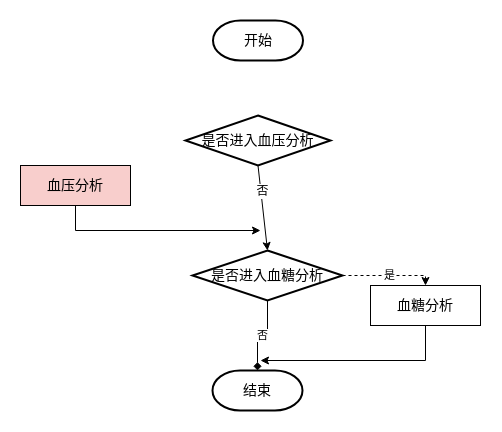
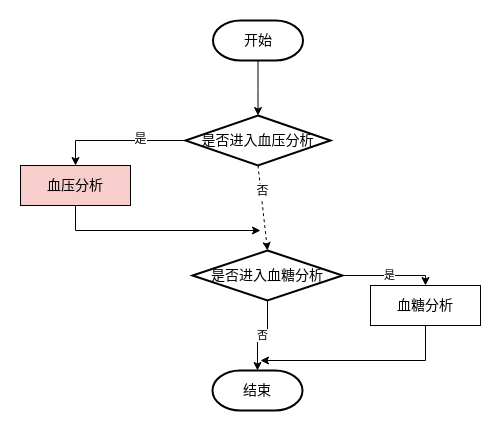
+ <mxCell id="2" style="edgeStyle=elbowEdgeStyle;rounded=0;orthogonalLoop=1;jettySize=auto;elbow=vertical;html=1;exitX=0.5;exitY=1;exitDx=0;exitDy=0;exitPerimeter=0;entryX=0.5;entryY=0;entryDx=0;entryDy=0;entryPerimeter=0;" edge="1" parent="1" source="3" target="9"><mxGeometry relative="1" as="geometry" /></mxCell>
+ <mxCell id="5" style="edgeStyle=elbowEdgeStyle;rounded=0;orthogonalLoop=1;jettySize=auto;elbow=vertical;html=1;exitX=0;exitY=0.5;exitDx=0;exitDy=0;exitPerimeter=0;entryX=0.5;entryY=0;entryDx=0;entryDy=0;" edge="1" parent="1" source="9" target="14"><mxGeometry relative="1" as="geometry"><Array as="points"><mxPoint x="130" y="140" /></Array></mxGeometry></mxCell>
+ <mxCell id="6" value="是" style="text;html=1;resizable=0;points=[];align=center;verticalAlign=middle;labelBackgroundColor=#ffffff;" vertex="1" connectable="0" parent="5"><mxGeometry x="-0.323" y="-2" relative="1" as="geometry"><mxPoint as="offset" /></mxGeometry></mxCell>
- <mxCell id="7" style="edgeStyle=none;rounded=0;orthogonalLoop=1;jettySize=auto;html=1;exitX=0.5;exitY=1;exitDx=0;exitDy=0;exitPerimeter=0;entryX=0.5;entryY=0;entryDx=0;entryDy=0;entryPerimeter=0;" edge="1" parent="1" source="9" target="12"><mxGeometry relative="1" as="geometry" /></mxCell>
+ <mxCell id="7" style="edgeStyle=none;rounded=0;orthogonalLoop=1;jettySize=auto;html=1;exitX=0.5;exitY=1;exitDx=0;exitDy=0;exitPerimeter=0;entryX=0.5;entryY=0;entryDx=0;entryDy=0;entryPerimeter=0;dashed=1;" edge="1" parent="1" source="9" target="12"><mxGeometry relative="1" as="geometry" /></mxCell>
- <mxCell id="11" value="是" style="edgeStyle=elbowEdgeStyle;rounded=0;orthogonalLoop=1;jettySize=auto;elbow=vertical;html=1;exitX=1;exitY=0.5;exitDx=0;exitDy=0;exitPerimeter=0;entryX=0.5;entryY=0;entryDx=0;entryDy=0;dashed=1;" edge="1" parent="1" source="12" target="16"><mxGeometry relative="1" as="geometry"><Array as="points"><mxPoint x="370" y="275" /></Array></mxGeometry></mxCell>
+ <mxCell id="11" value="是" style="edgeStyle=elbowEdgeStyle;rounded=0;orthogonalLoop=1;jettySize=auto;elbow=vertical;html=1;exitX=1;exitY=0.5;exitDx=0;exitDy=0;exitPerimeter=0;entryX=0.5;entryY=0;entryDx=0;entryDy=0;" edge="1" parent="1" source="12" target="16"><mxGeometry relative="1" as="geometry"><Array as="points"><mxPoint x="370" y="275" /></Array></mxGeometry></mxCell>
- <mxCell id="10" value="否" style="edgeStyle=elbowEdgeStyle;rounded=0;orthogonalLoop=1;jettySize=auto;elbow=vertical;html=1;exitX=0.5;exitY=1;exitDx=0;exitDy=0;exitPerimeter=0;entryX=0.5;entryY=0;entryDx=0;entryDy=0;entryPerimeter=0;endArrow=diamond;" edge="1" parent="1" source="12" target="4"><mxGeometry relative="1" as="geometry" /></mxCell>
+ <mxCell id="10" value="否" style="edgeStyle=elbowEdgeStyle;rounded=0;orthogonalLoop=1;jettySize=auto;elbow=vertical;html=1;exitX=0.5;exitY=1;exitDx=0;exitDy=0;exitPerimeter=0;entryX=0.5;entryY=0;entryDx=0;entryDy=0;entryPerimeter=0;" edge="1" parent="1" source="12" target="4"><mxGeometry relative="1" as="geometry" /></mxCell>
